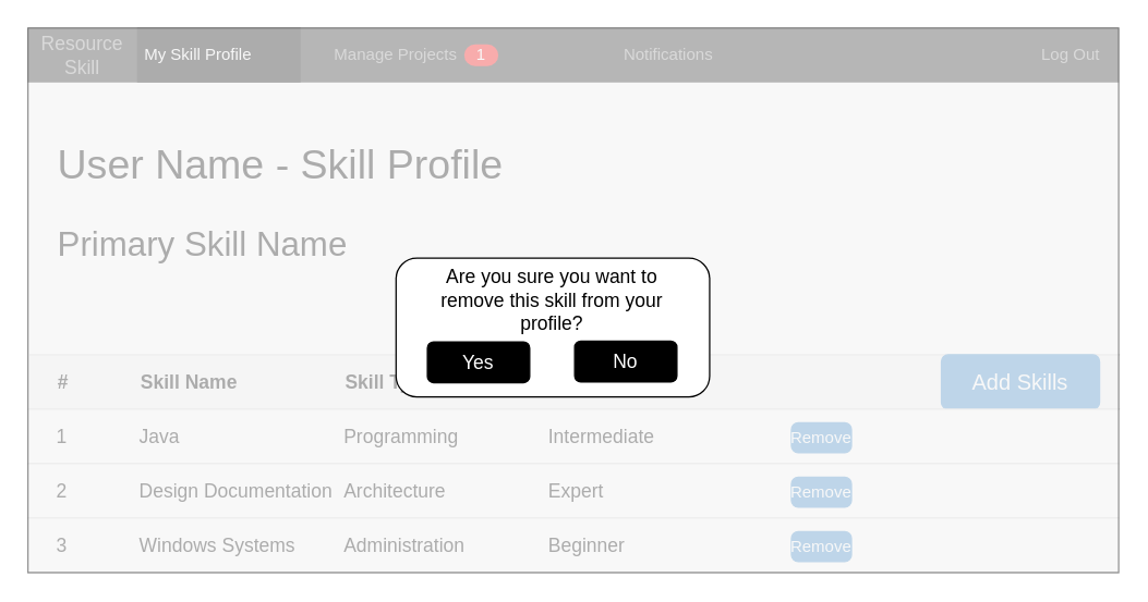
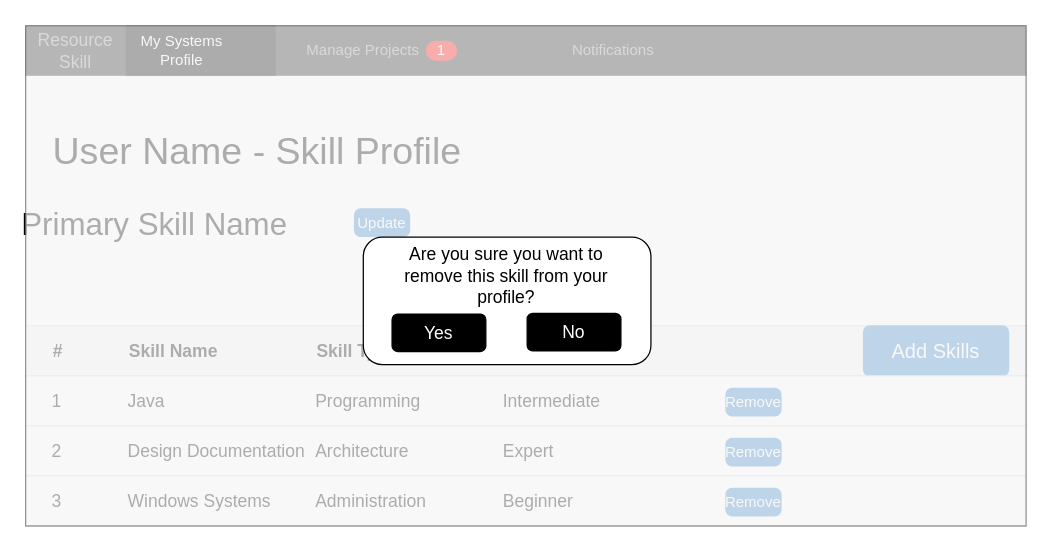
- <mxCell id="4" value="My Skill Profile" style="html=1;shadow=0;dashed=0;shape=mxgraph.bootstrap.rect;fillColor=#000000;strokeColor=none;fontColor=#ffffff;spacingRight=30;whiteSpace=wrap;" parent="2" vertex="1"><mxGeometry x="80" width="120" height="40" as="geometry" /></mxCell>
+ <mxCell id="4" value="My Systems Profile" style="html=1;shadow=0;dashed=0;shape=mxgraph.bootstrap.rect;fillColor=#000000;strokeColor=none;fontColor=#ffffff;spacingRight=30;whiteSpace=wrap;" parent="2" vertex="1"><mxGeometry x="80" width="120" height="40" as="geometry" /></mxCell>
- <mxCell id="8" value="Log Out" style="html=1;shadow=0;dashed=0;fillColor=none;strokeColor=none;shape=mxgraph.bootstrap.rect;fontColor=#999999;whiteSpace=wrap;" parent="2" vertex="1"><mxGeometry x="730" width="70" height="40" as="geometry" /></mxCell>
- <mxCell id="10" value="Primary Skill Name" style="html=1;shadow=0;dashed=0;shape=mxgraph.bootstrap.rect;strokeColor=none;fillColor=none;fontSize=25;align=left;spacingLeft=10;" parent="1" vertex="1"><mxGeometry x="30" y="160" width="250" height="35" as="geometry" /></mxCell>
+ <mxCell id="10" value="Primary Skill Name" style="html=1;shadow=0;dashed=0;shape=mxgraph.bootstrap.rect;strokeColor=none;fillColor=none;fontSize=25;align=left;spacingLeft=10;" parent="1" vertex="1"><mxGeometry x="5" y="160" width="250" height="35" as="geometry" /></mxCell>
+ <mxCell id="11" value="Update" style="html=1;shadow=0;dashed=0;shape=mxgraph.bootstrap.rrect;rSize=5;fillColor=#3D8BCD;align=center;strokeColor=#3D8BCD;fontColor=#ffffff;fontSize=12;whiteSpace=wrap;" parent="1" vertex="1"><mxGeometry x="283" y="166.5" width="44" height="22" as="geometry" /></mxCell>
